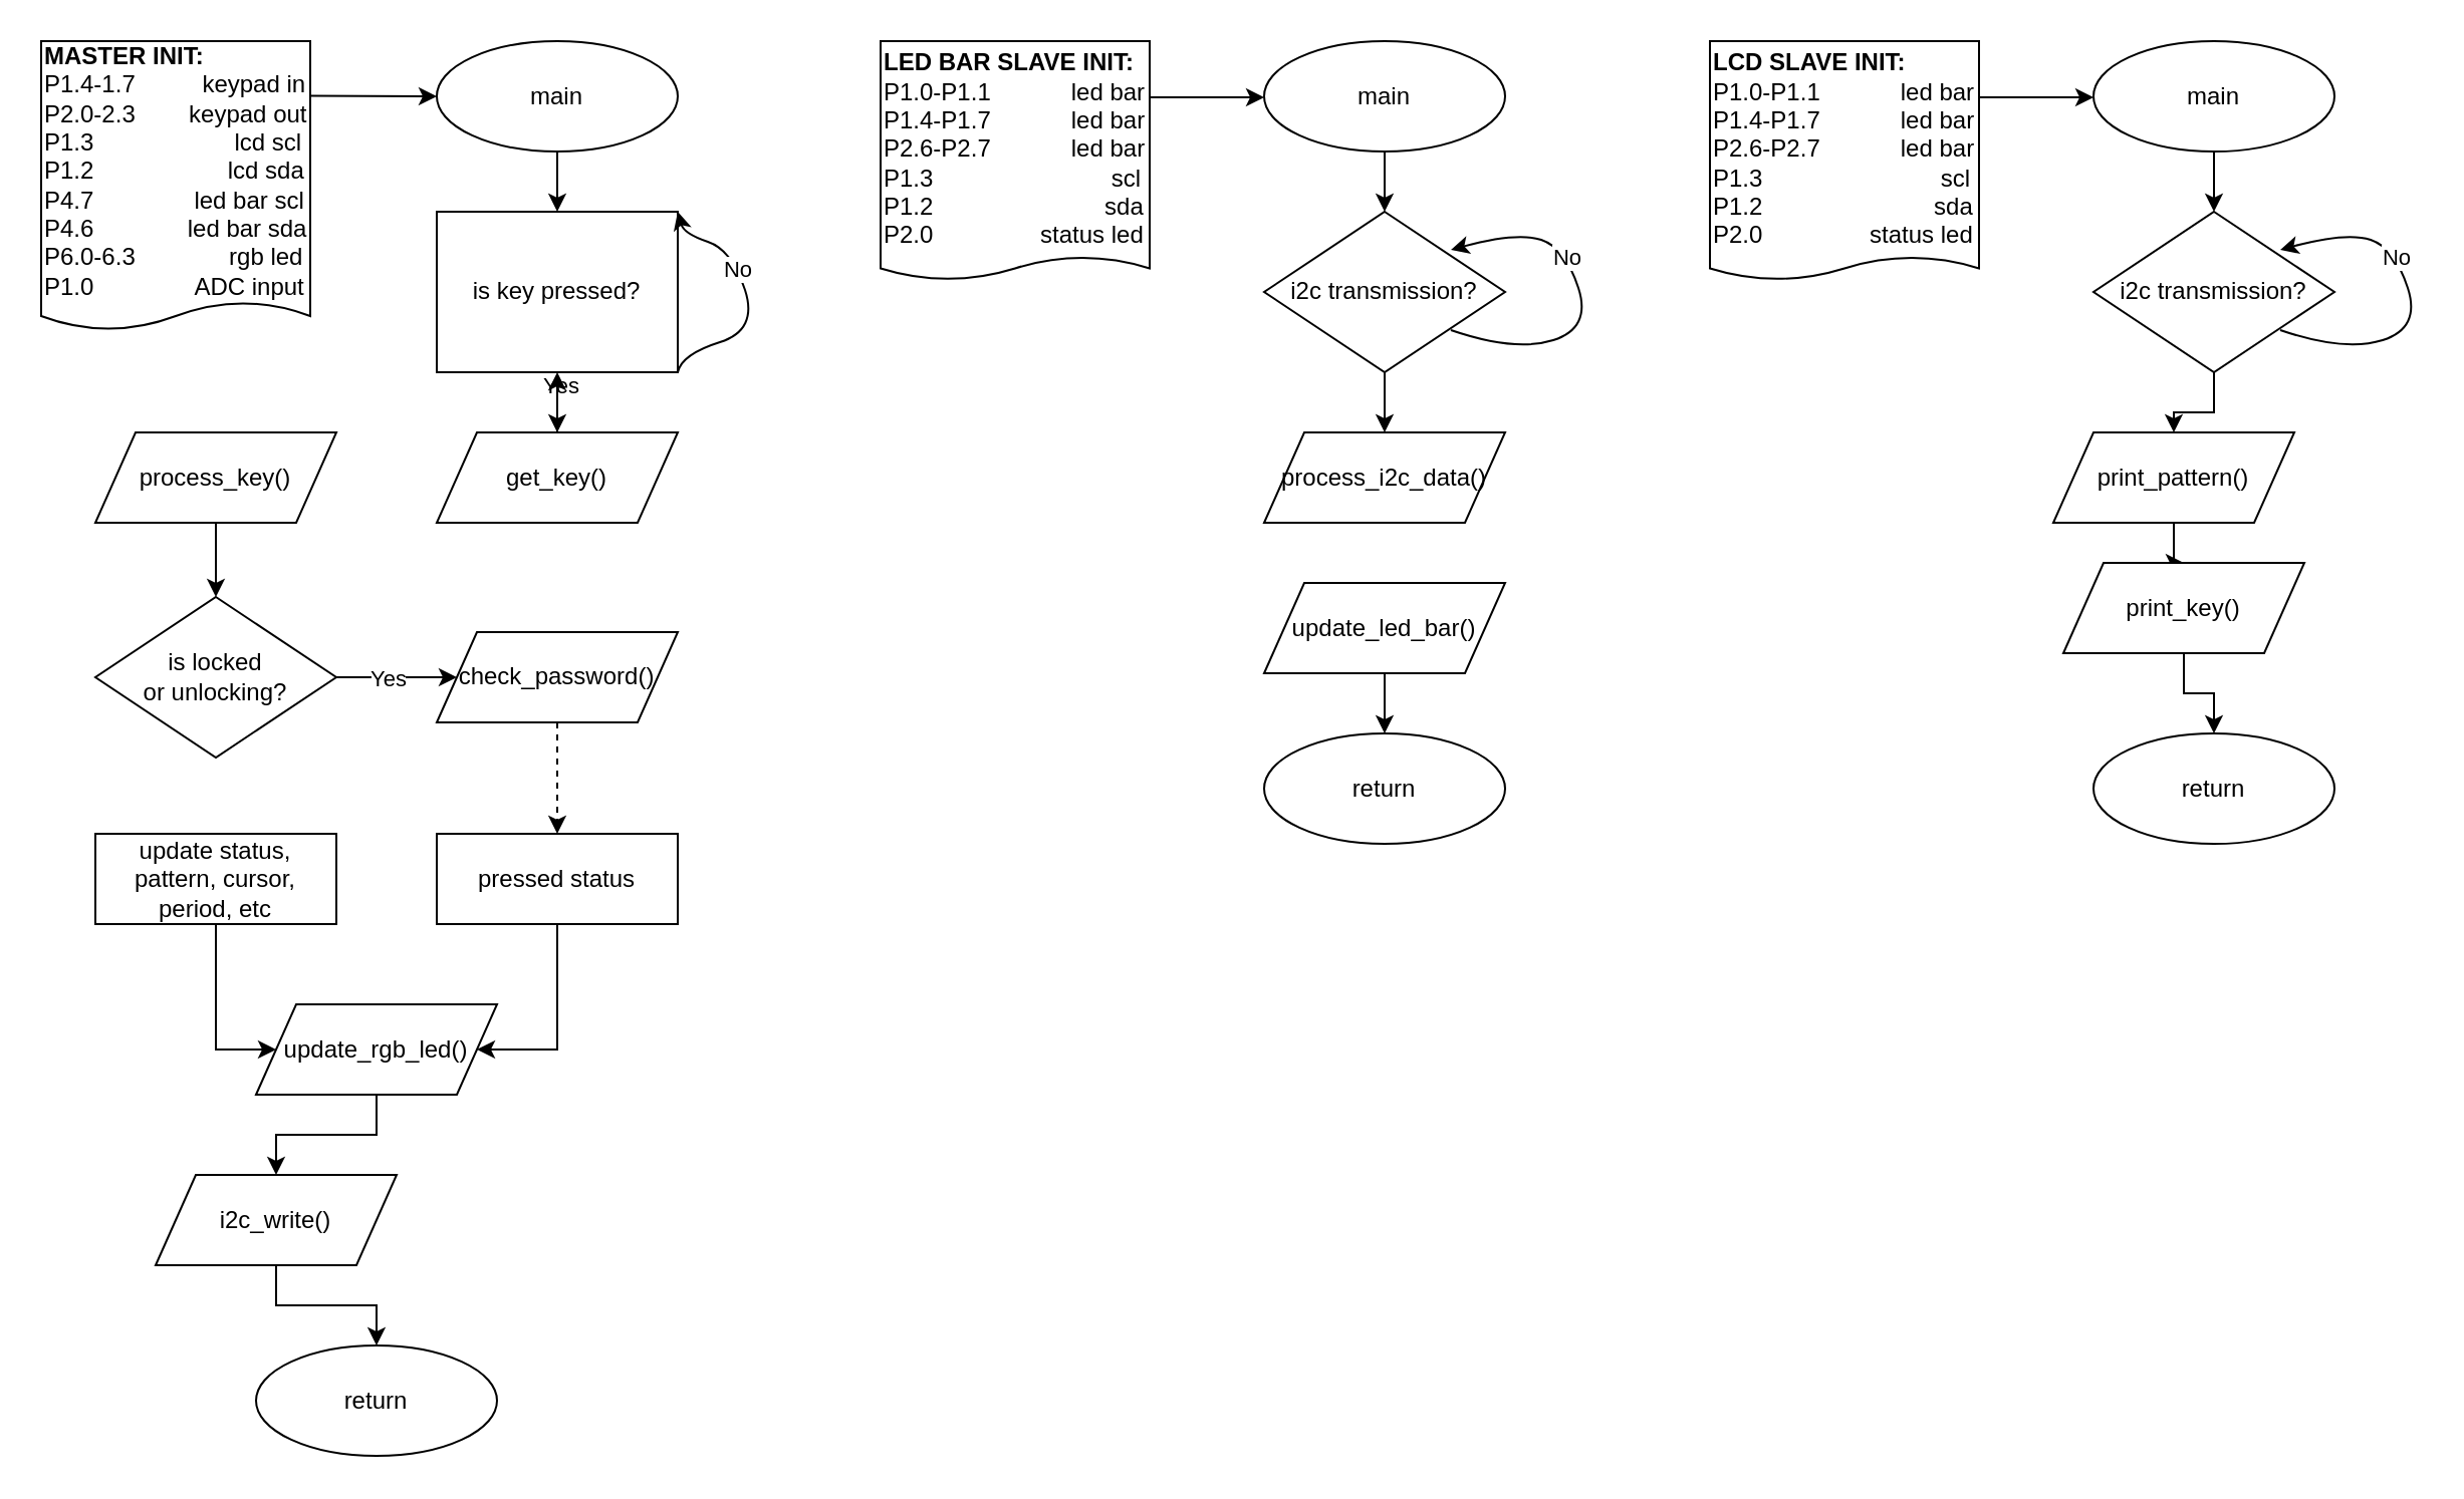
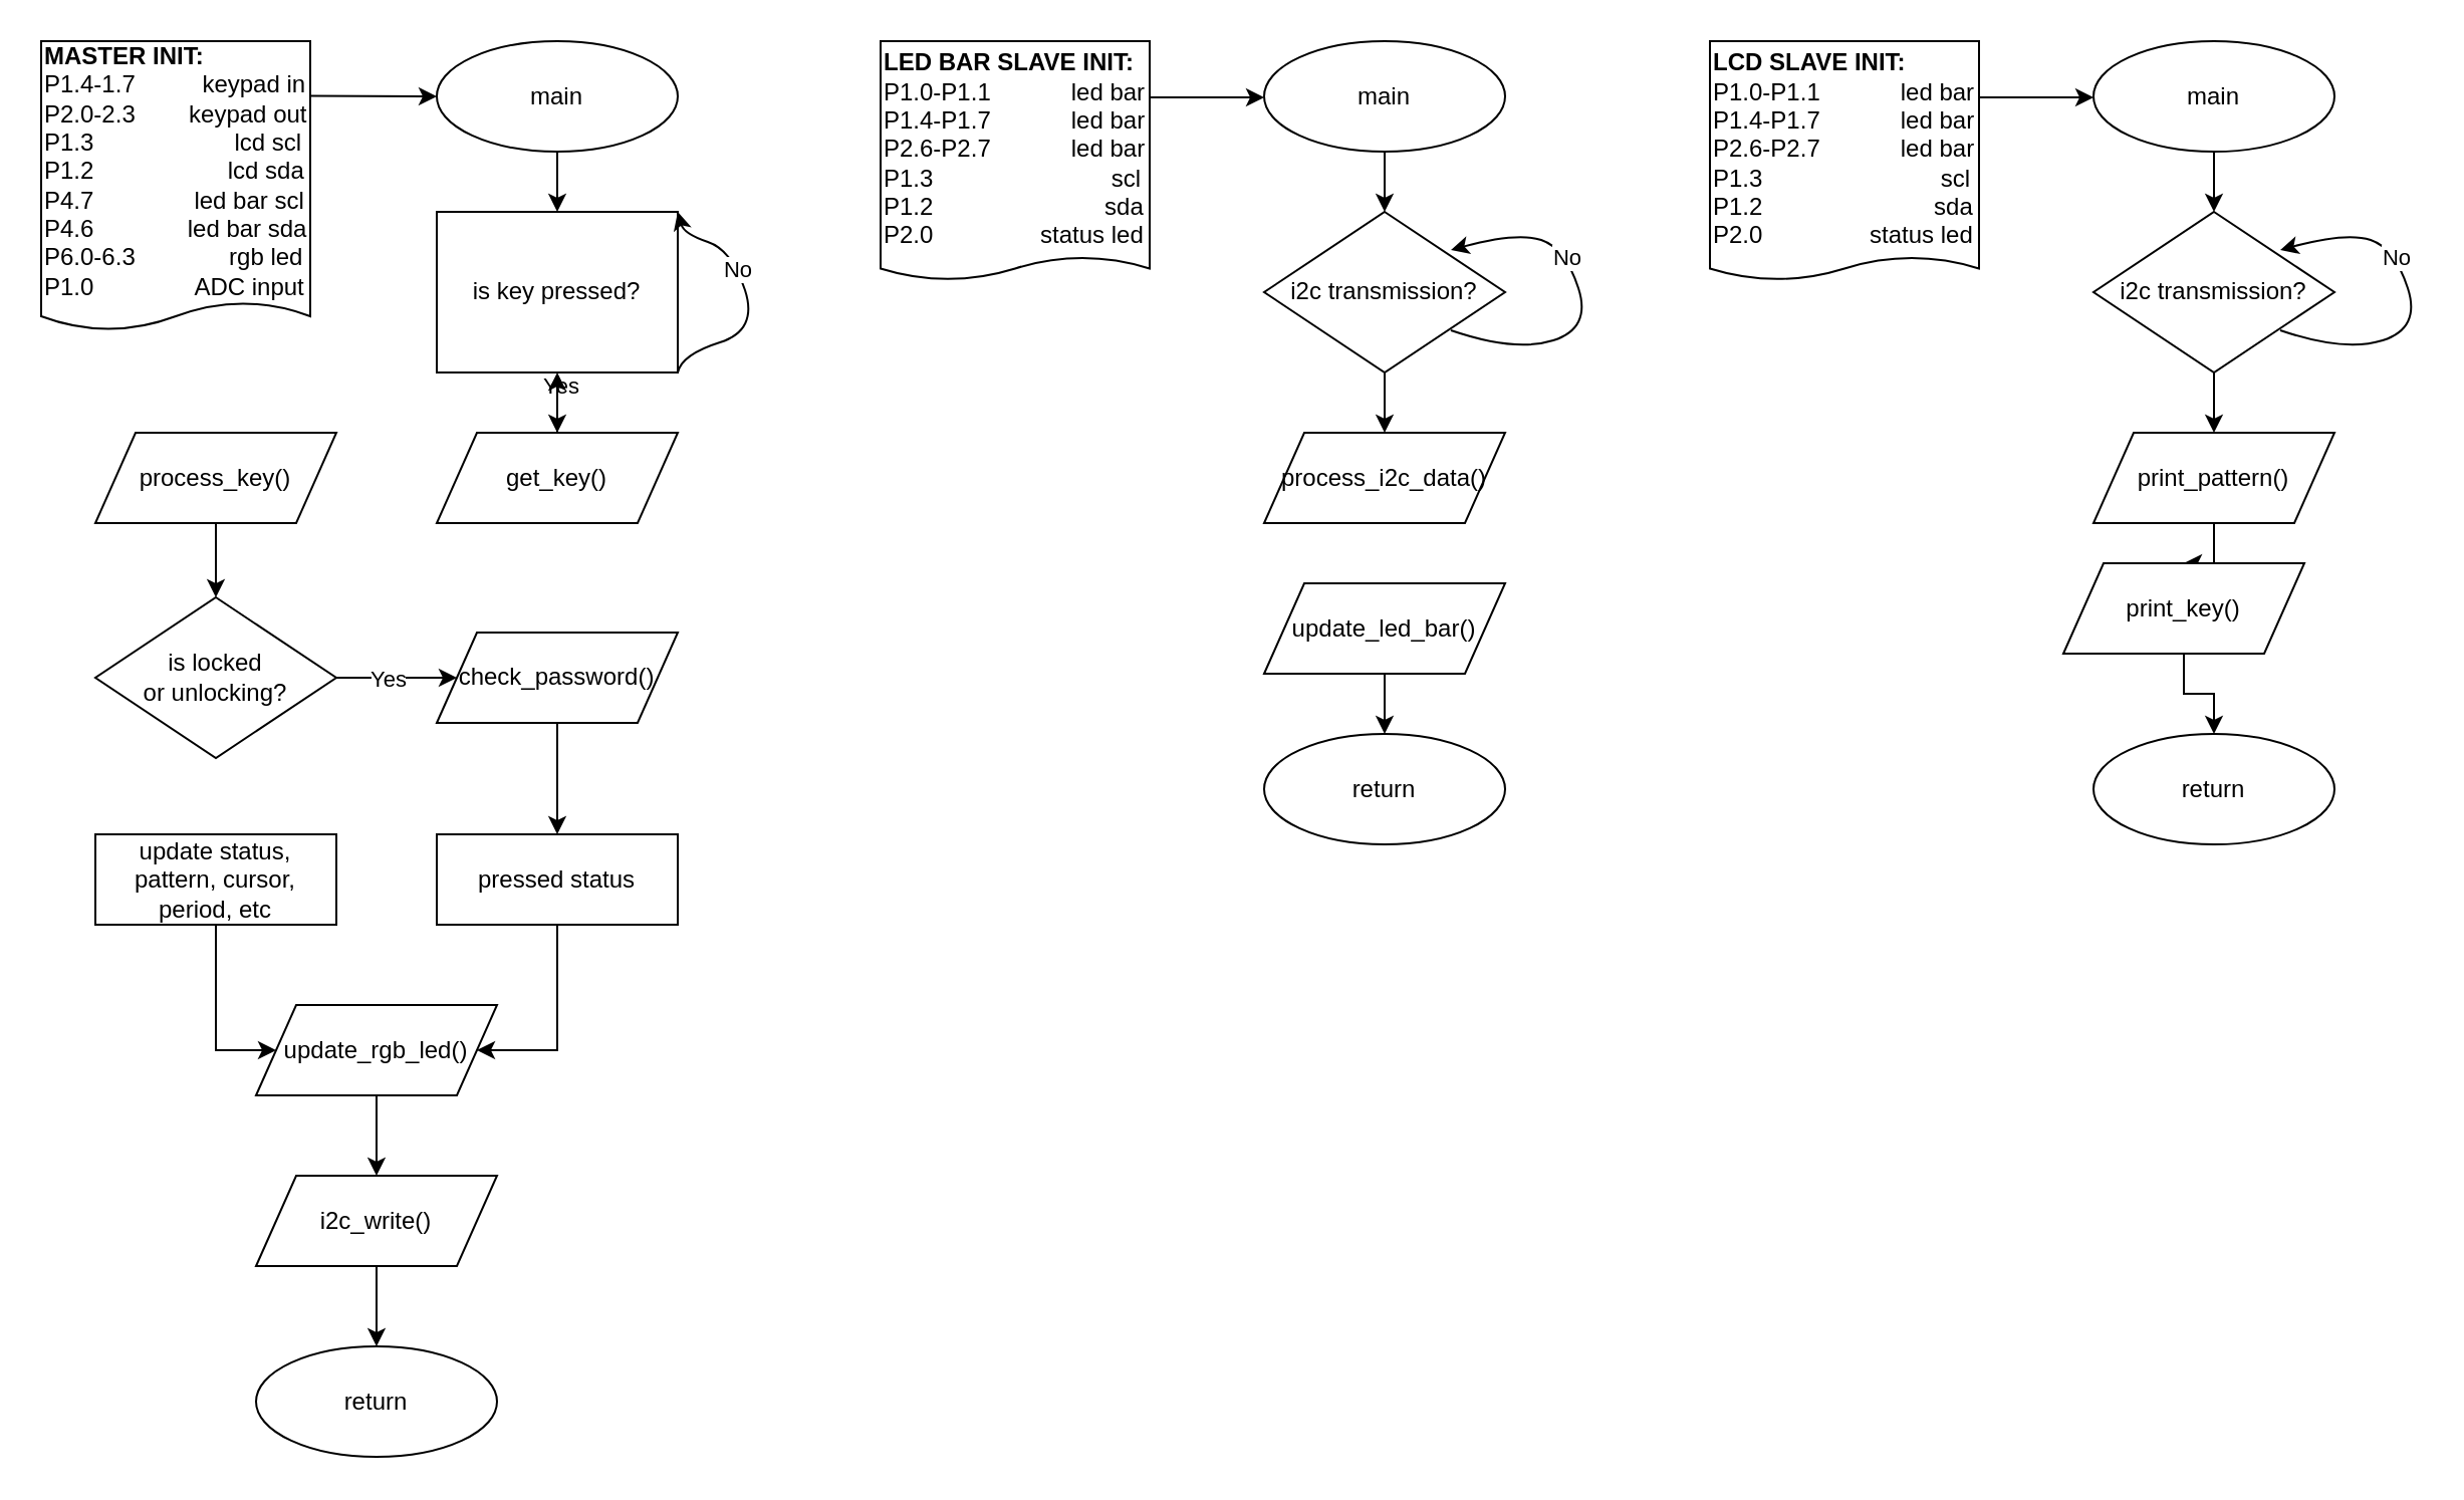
- <mxCell id="50" value="print_pattern()" style="shape=parallelogram;perimeter=parallelogramPerimeter;whiteSpace=wrap;html=1;fixedSize=1;" vertex="1" parent="1"><mxGeometry x="1022" y="215" width="120" height="45" as="geometry" /></mxCell>
+ <mxCell id="50" value="print_pattern()" style="shape=parallelogram;perimeter=parallelogramPerimeter;whiteSpace=wrap;html=1;fixedSize=1;" vertex="1" parent="1"><mxGeometry x="1042" y="215" width="120" height="45" as="geometry" /></mxCell>
- <mxCell id="18" value="" style="edgeStyle=orthogonalEdgeStyle;rounded=0;orthogonalLoop=1;jettySize=auto;html=1;dashed=1;" edge="1" parent="1" source="19" target="21"><mxGeometry relative="1" as="geometry" /></mxCell>
+ <mxCell id="18" value="" style="edgeStyle=orthogonalEdgeStyle;rounded=0;orthogonalLoop=1;jettySize=auto;html=1;" edge="1" parent="1" source="19" target="21"><mxGeometry relative="1" as="geometry" /></mxCell>
- <mxCell id="27" value="i2c_write()" style="shape=parallelogram;perimeter=parallelogramPerimeter;whiteSpace=wrap;html=1;fixedSize=1;" vertex="1" parent="1"><mxGeometry x="77" y="585" width="120" height="45" as="geometry" /></mxCell>
+ <mxCell id="27" value="i2c_write()" style="shape=parallelogram;perimeter=parallelogramPerimeter;whiteSpace=wrap;html=1;fixedSize=1;" vertex="1" parent="1"><mxGeometry x="127" y="585" width="120" height="45" as="geometry" /></mxCell>
